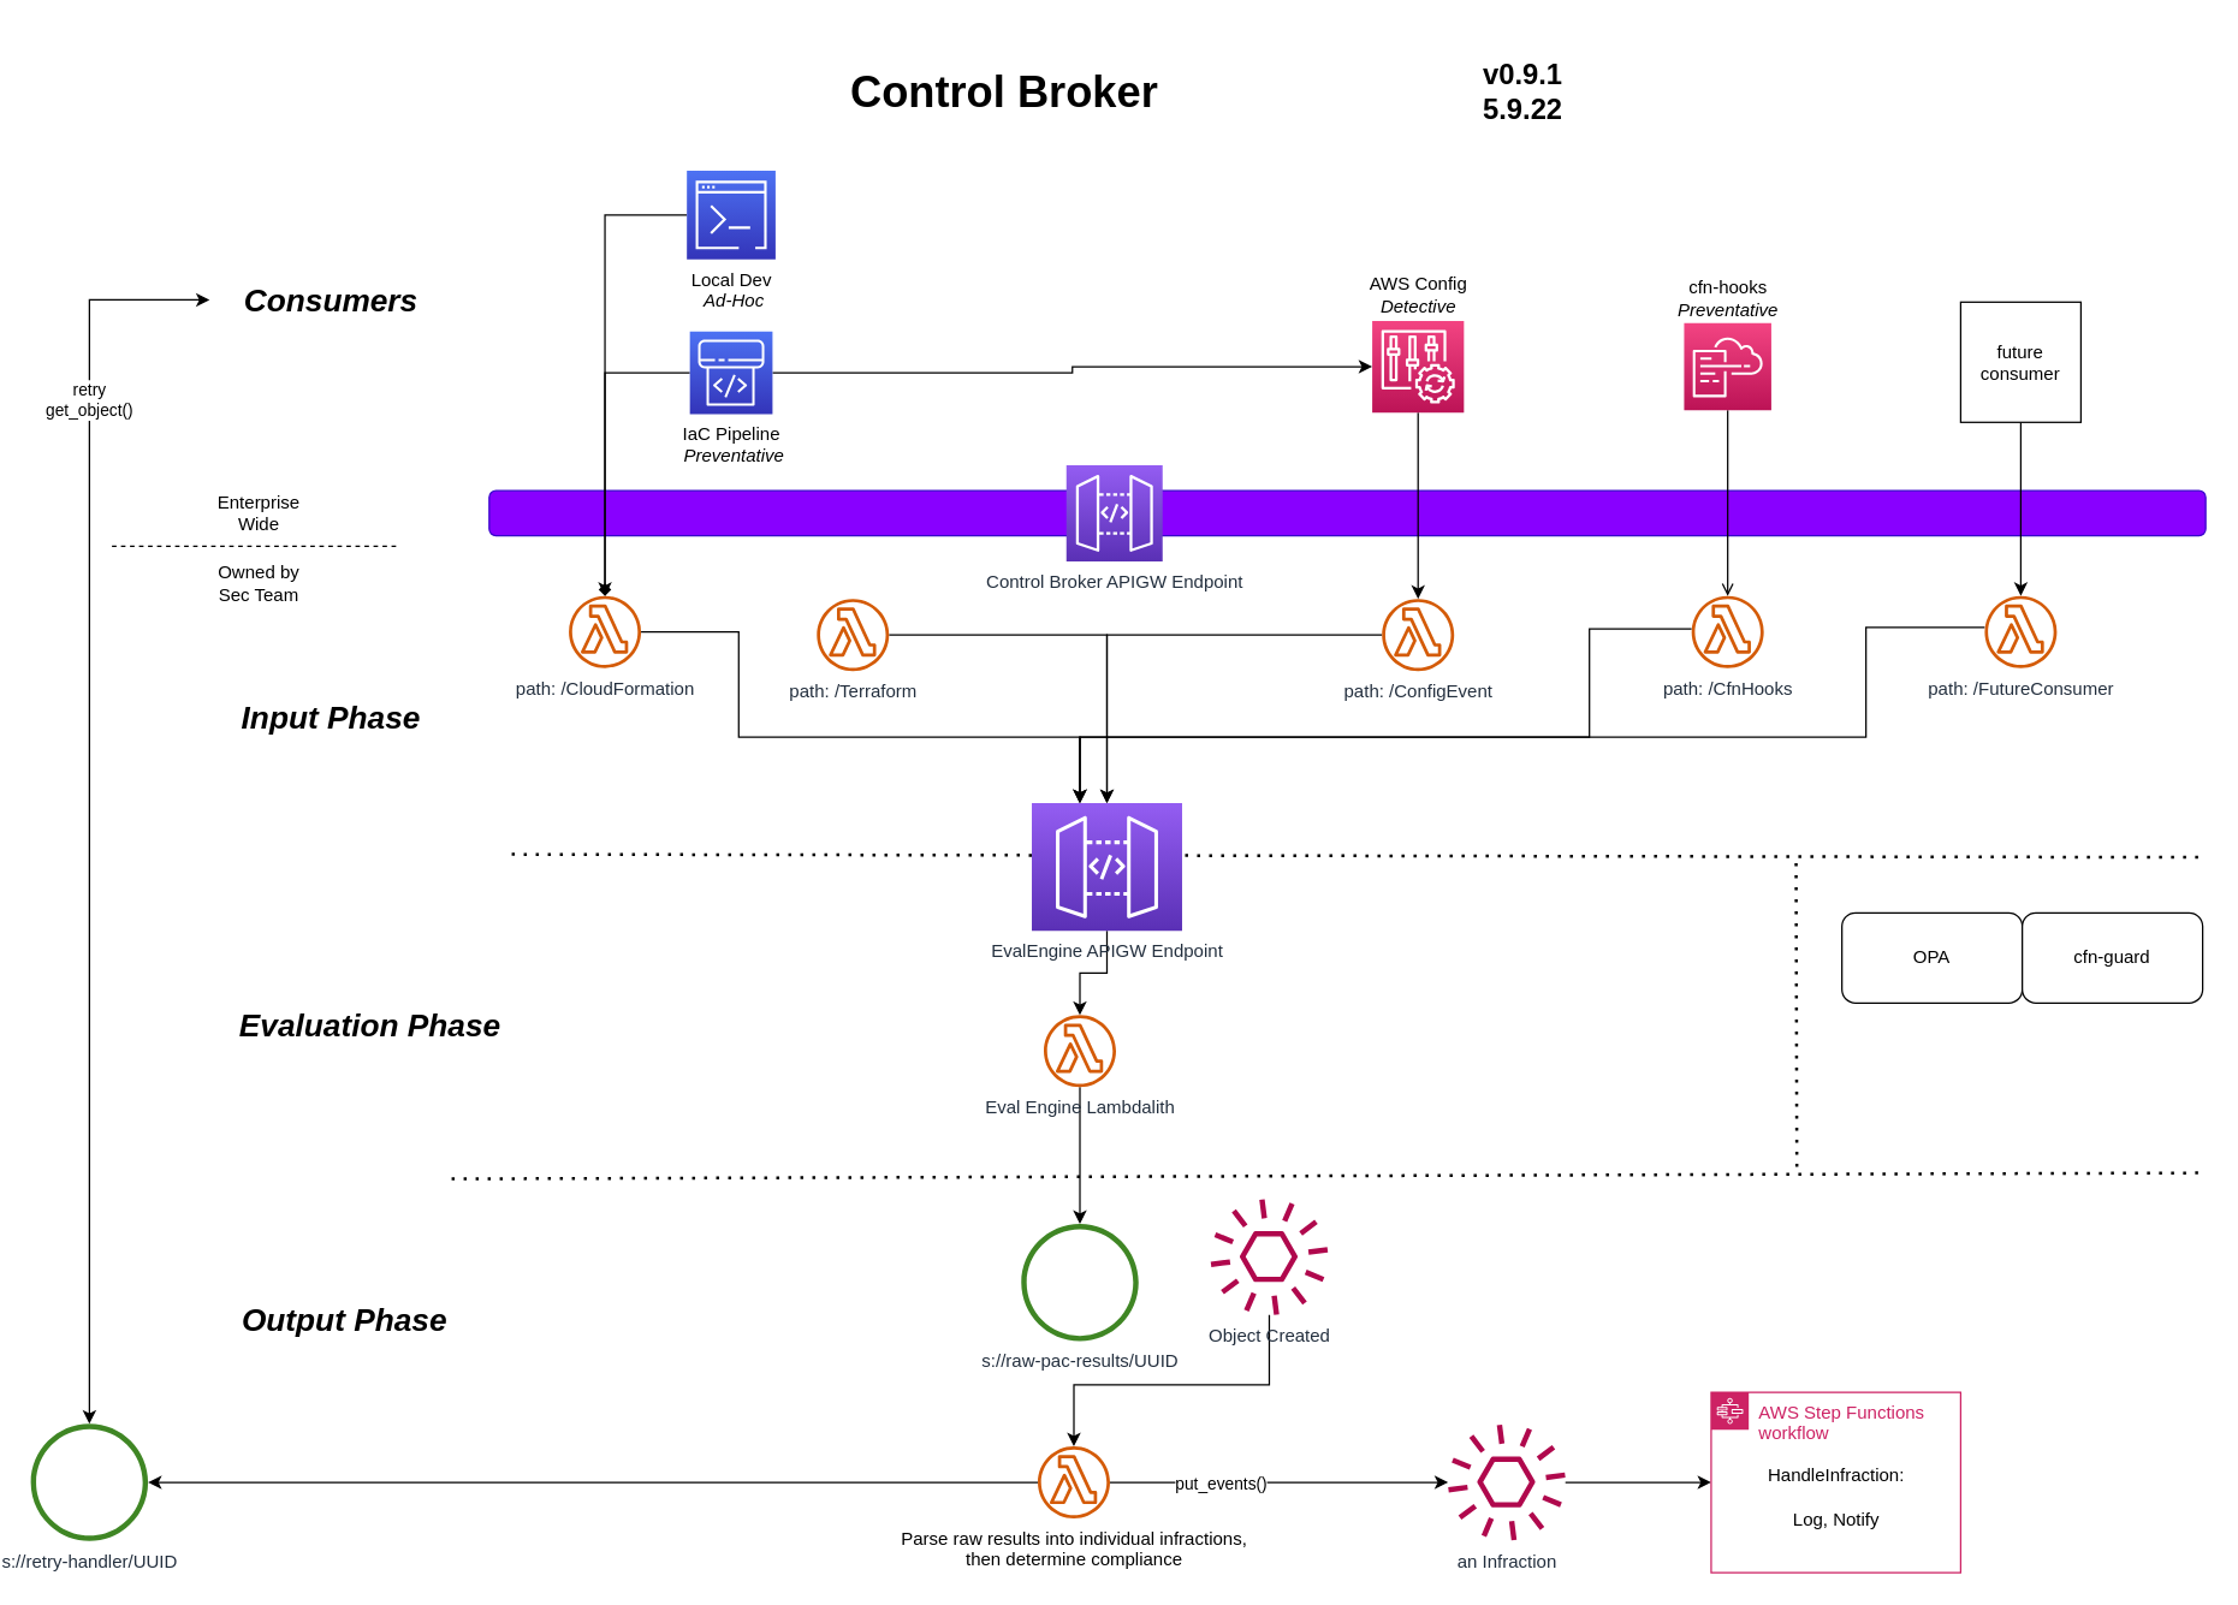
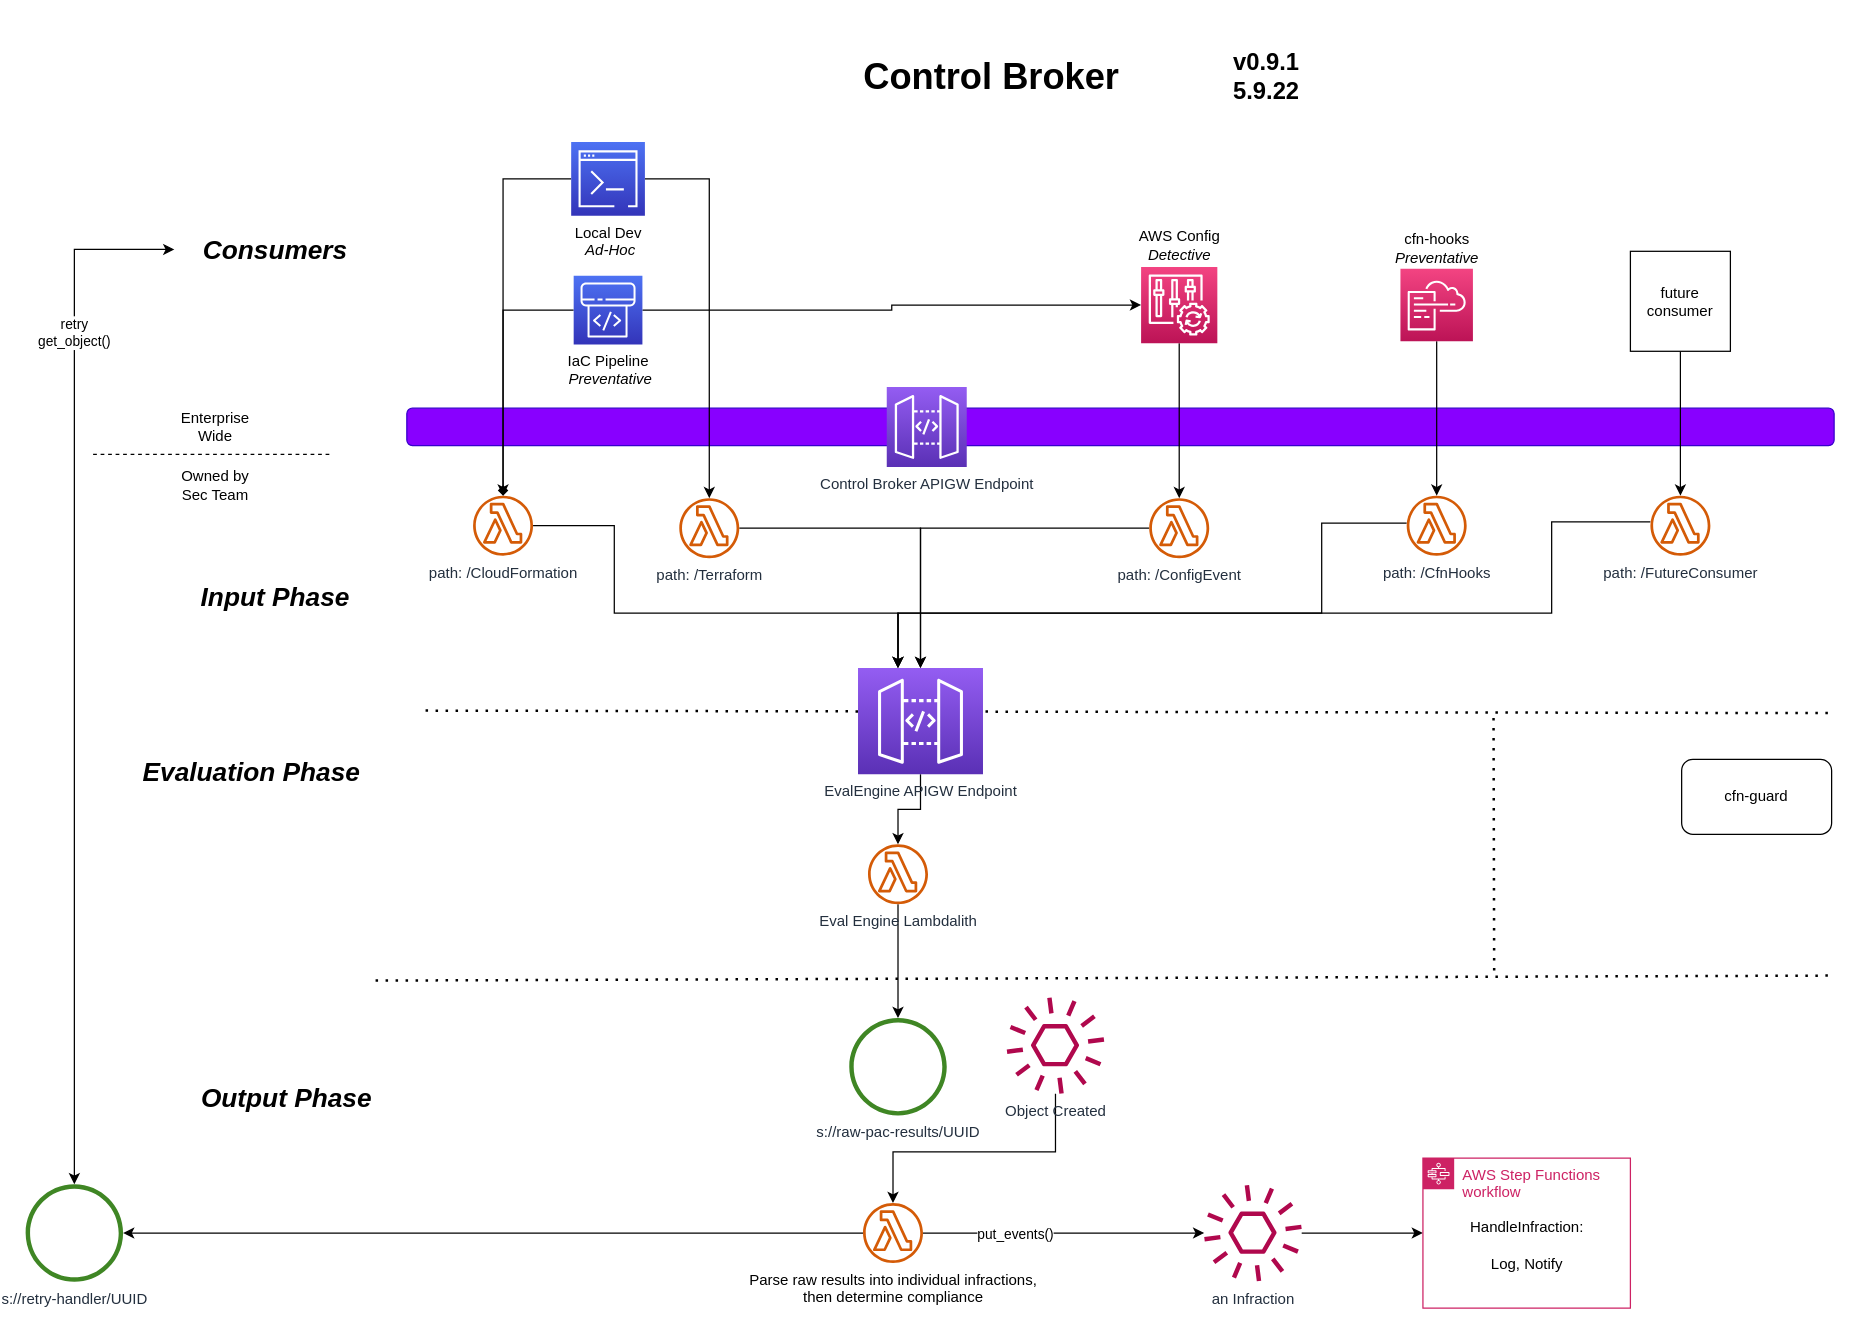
- <mxCell id="47" value="&lt;font style=&quot;font-size: 29px;&quot;&gt;Control Broker&lt;/font&gt;" style="text;html=1;strokeColor=none;fillColor=none;align=center;verticalAlign=middle;whiteSpace=wrap;rounded=0;fontSize=19;fontStyle=1" parent="1" vertex="1"><mxGeometry x="558" y="20" width="220" height="82" as="geometry" /></mxCell>
+ <mxCell id="47" value="&lt;font style=&quot;font-size: 29px;&quot;&gt;Control Broker&lt;/font&gt;" style="text;html=1;strokeColor=none;fillColor=none;align=center;verticalAlign=middle;whiteSpace=wrap;rounded=0;fontSize=19;fontStyle=1" parent="1" vertex="1"><mxGeometry x="683" y="20" width="220" height="82" as="geometry" /></mxCell>
+ <mxCell id="40" style="edgeStyle=orthogonalEdgeStyle;rounded=0;orthogonalLoop=1;jettySize=auto;html=1;" edge="1" parent="1" source="42" target="13"><mxGeometry relative="1" as="geometry" /></mxCell>
- <mxCell id="45" style="edgeStyle=orthogonalEdgeStyle;rounded=0;orthogonalLoop=1;jettySize=auto;html=1;endArrow=open;" edge="1" parent="1" source="46" target="25"><mxGeometry relative="1" as="geometry" /></mxCell>
+ <mxCell id="45" style="edgeStyle=orthogonalEdgeStyle;rounded=0;orthogonalLoop=1;jettySize=auto;html=1;" edge="1" parent="1" source="46" target="25"><mxGeometry relative="1" as="geometry" /></mxCell>
- <mxCell id="17" value="OPA" style="rounded=1;whiteSpace=wrap;html=1;" parent="1" vertex="1"><mxGeometry x="1225" y="607" width="120" height="60" as="geometry" /></mxCell>
- <mxCell id="35" value="Evaluation Phase" style="text;html=1;strokeColor=none;fillColor=none;align=center;verticalAlign=middle;whiteSpace=wrap;rounded=0;fontSize=21;fontStyle=3" parent="1" vertex="1"><mxGeometry x="145" y="669" width="202" height="26" as="geometry" /></mxCell>
+ <mxCell id="35" value="Evaluation Phase" style="text;html=1;strokeColor=none;fillColor=none;align=center;verticalAlign=middle;whiteSpace=wrap;rounded=0;fontSize=21;fontStyle=3" parent="1" vertex="1"><mxGeometry x="100" y="604" width="202" height="26" as="geometry" /></mxCell>
